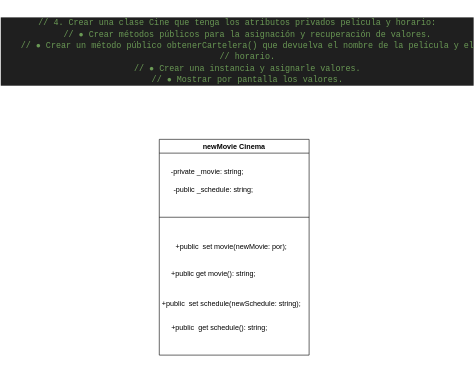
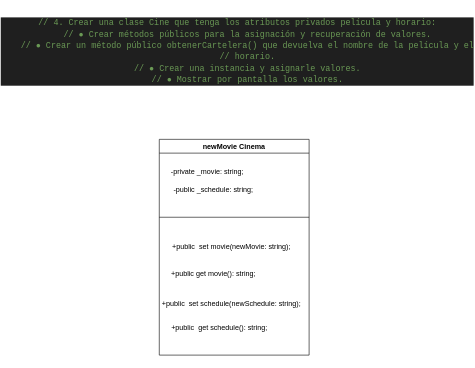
- <mxCell id="5" value="+public&amp;nbsp; set movie(newMovie: por);" style="text;html=1;align=center;verticalAlign=middle;resizable=0;points=[];autosize=1;strokeColor=none;fillColor=none;" vertex="1" parent="2"><mxGeometry x="10" y="165" width="220" height="30" as="geometry" /></mxCell>
+ <mxCell id="5" value="+public&amp;nbsp; set movie(newMovie: string);" style="text;html=1;align=center;verticalAlign=middle;resizable=0;points=[];autosize=1;strokeColor=none;fillColor=none;" vertex="1" parent="2"><mxGeometry x="10" y="165" width="220" height="30" as="geometry" /></mxCell>
